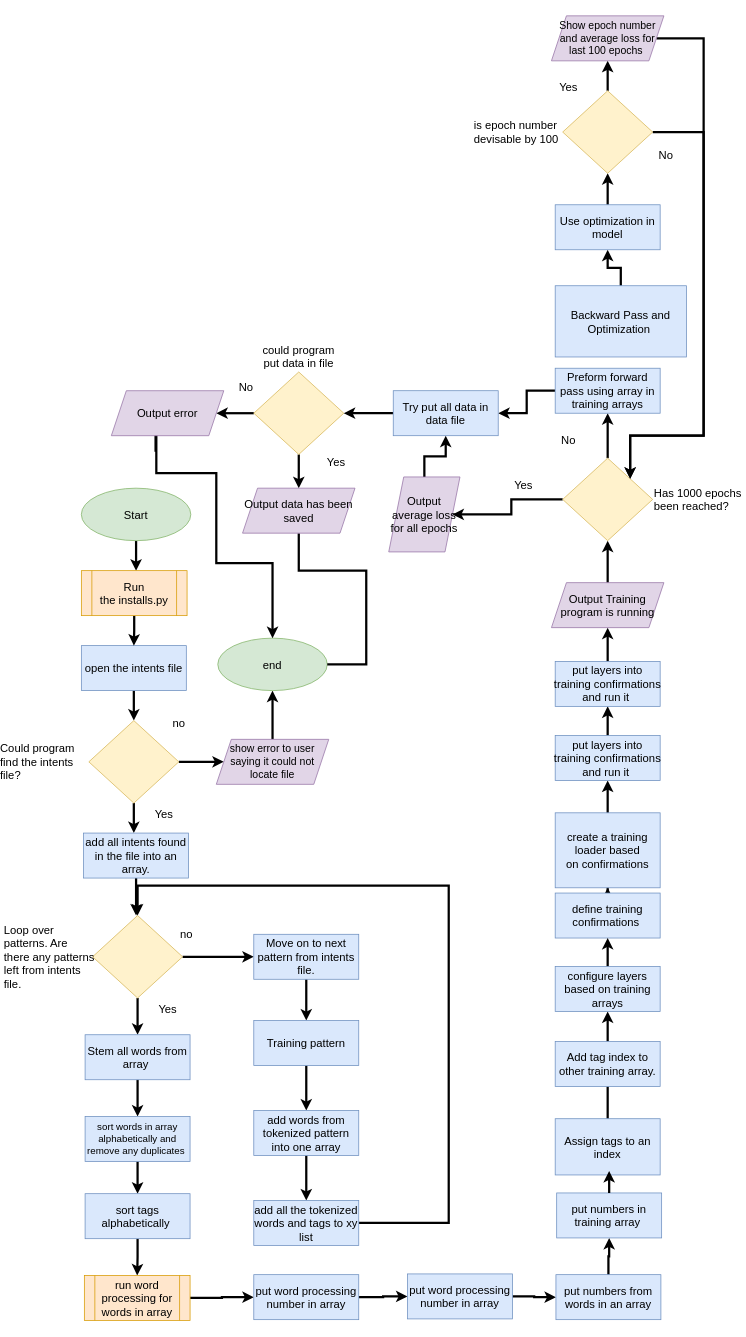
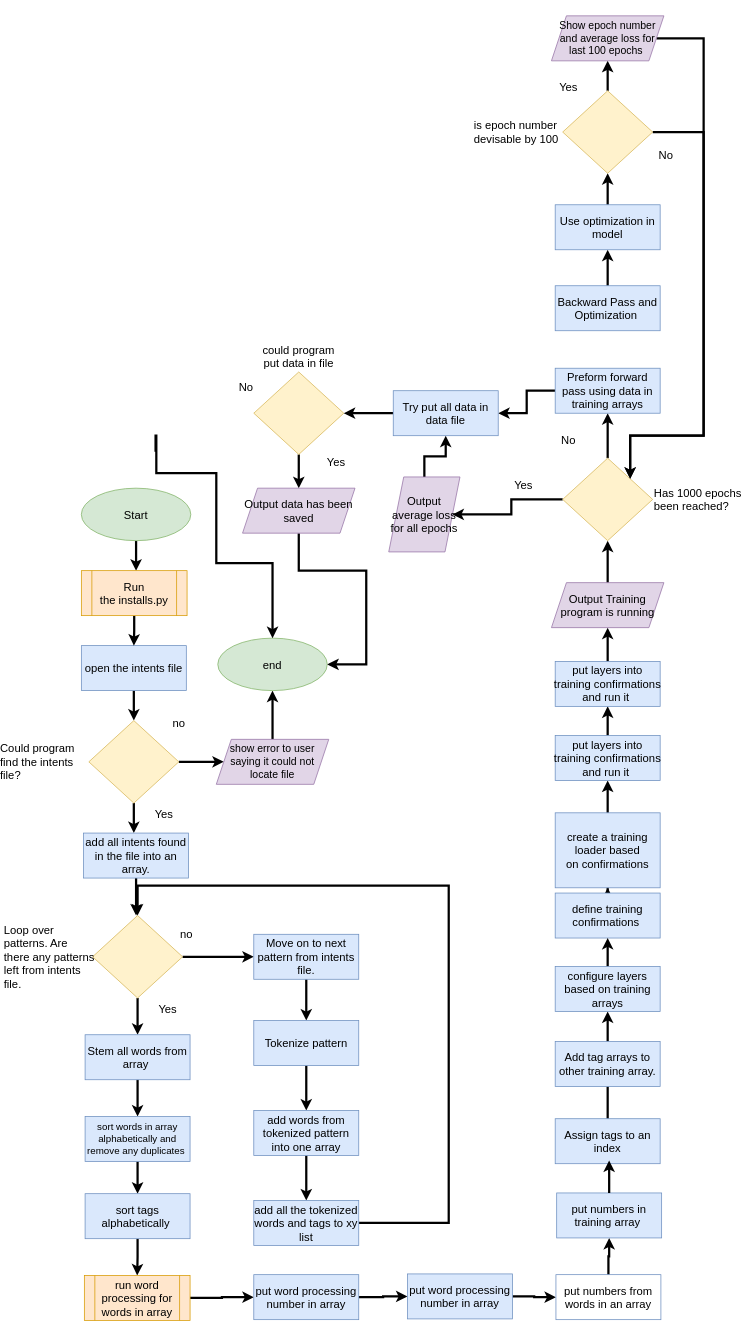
- <mxCell id="69" value="&lt;span style=&quot;font-size: 15px;&quot;&gt;Backward Pass and Optimization&amp;nbsp;&lt;/span&gt;" style="rounded=0;whiteSpace=wrap;html=1;fillColor=#dae8fc;strokeColor=#6c8ebf;" vertex="1" parent="1"><mxGeometry x="652" y="380" width="175" height="95" as="geometry" /></mxCell>
+ <mxCell id="69" value="&lt;span style=&quot;font-size: 15px;&quot;&gt;Backward Pass and Optimization&amp;nbsp;&lt;/span&gt;" style="rounded=0;whiteSpace=wrap;html=1;fillColor=#dae8fc;strokeColor=#6c8ebf;" vertex="1" parent="1"><mxGeometry x="652" y="380" width="140" height="60" as="geometry" /></mxCell>
- <mxCell id="67" value="&lt;span style=&quot;font-size: 15px;&quot;&gt;Preform forward pass using array in training arrays&lt;/span&gt;" style="rounded=0;whiteSpace=wrap;html=1;fillColor=#dae8fc;strokeColor=#6c8ebf;" vertex="1" parent="1"><mxGeometry x="652" y="490" width="140" height="60" as="geometry" /></mxCell>
+ <mxCell id="67" value="&lt;span style=&quot;font-size: 15px;&quot;&gt;Preform forward pass using data in training arrays&lt;/span&gt;" style="rounded=0;whiteSpace=wrap;html=1;fillColor=#dae8fc;strokeColor=#6c8ebf;" vertex="1" parent="1"><mxGeometry x="652" y="490" width="140" height="60" as="geometry" /></mxCell>
- <mxCell id="89" value="&lt;span style=&quot;font-size: 15px;&quot;&gt;Output error&lt;/span&gt;" style="shape=parallelogram;perimeter=parallelogramPerimeter;whiteSpace=wrap;html=1;fixedSize=1;rounded=0;strokeColor=#9673a6;align=center;verticalAlign=middle;fontFamily=Helvetica;fontSize=12;fillColor=#e1d5e7;" vertex="1" parent="1"><mxGeometry x="60" y="520" width="150" height="60" as="geometry" /></mxCell>
- <mxCell id="85" value="" style="edgeStyle=orthogonalEdgeStyle;rounded=0;orthogonalLoop=1;jettySize=auto;html=1;strokeColor=default;strokeWidth=3;align=center;verticalAlign=middle;fontFamily=Helvetica;fontSize=11;fontColor=default;labelBackgroundColor=default;endArrow=classic;" edge="1" parent="1" source="87" target="89"><mxGeometry relative="1" as="geometry" /></mxCell>
- <mxCell id="90" style="edgeStyle=orthogonalEdgeStyle;rounded=0;orthogonalLoop=1;jettySize=auto;html=1;entryX=1;entryY=0.5;entryDx=0;entryDy=0;strokeColor=default;strokeWidth=3;align=center;verticalAlign=middle;fontFamily=Helvetica;fontSize=11;fontColor=default;labelBackgroundColor=default;endArrow=none;exitX=0.5;exitY=1;exitDx=0;exitDy=0;" edge="1" parent="1" source="91" target="14"><mxGeometry relative="1" as="geometry"><Array as="points"><mxPoint x="310" y="760" /><mxPoint x="400" y="760" /><mxPoint x="400" y="885" /></Array></mxGeometry></mxCell>
+ <mxCell id="90" style="edgeStyle=orthogonalEdgeStyle;rounded=0;orthogonalLoop=1;jettySize=auto;html=1;entryX=1;entryY=0.5;entryDx=0;entryDy=0;strokeColor=default;strokeWidth=3;align=center;verticalAlign=middle;fontFamily=Helvetica;fontSize=11;fontColor=default;labelBackgroundColor=default;endArrow=classic;exitX=0.5;exitY=1;exitDx=0;exitDy=0;" edge="1" parent="1" source="91" target="14"><mxGeometry relative="1" as="geometry"><Array as="points"><mxPoint x="310" y="760" /><mxPoint x="400" y="760" /><mxPoint x="400" y="885" /></Array></mxGeometry></mxCell>
- <mxCell id="24" value="&lt;span style=&quot;font-size: 15px;&quot;&gt;Training pattern&lt;/span&gt;" style="rounded=0;whiteSpace=wrap;html=1;fillColor=#dae8fc;strokeColor=#6c8ebf;" parent="1" vertex="1"><mxGeometry x="250" y="1360" width="140" height="60" as="geometry" /></mxCell>
+ <mxCell id="24" value="&lt;span style=&quot;font-size: 15px;&quot;&gt;Tokenize pattern&lt;/span&gt;" style="rounded=0;whiteSpace=wrap;html=1;fillColor=#dae8fc;strokeColor=#6c8ebf;" parent="1" vertex="1"><mxGeometry x="250" y="1360" width="140" height="60" as="geometry" /></mxCell>
- <mxCell id="50" value="&lt;span style=&quot;font-size: 15px;&quot;&gt;Add tag index to other training array.&lt;/span&gt;" style="rounded=0;whiteSpace=wrap;html=1;fillColor=#dae8fc;strokeColor=#6c8ebf;" parent="1" vertex="1"><mxGeometry x="652" y="1388" width="140" height="60" as="geometry" /></mxCell>
+ <mxCell id="50" value="&lt;span style=&quot;font-size: 15px;&quot;&gt;Add tag arrays to other training array.&lt;/span&gt;" style="rounded=0;whiteSpace=wrap;html=1;fillColor=#dae8fc;strokeColor=#6c8ebf;" parent="1" vertex="1"><mxGeometry x="652" y="1388" width="140" height="60" as="geometry" /></mxCell>
- <mxCell id="47" value="&lt;span style=&quot;font-size: 15px;&quot;&gt;Assign tags to an index&lt;/span&gt;" style="rounded=0;whiteSpace=wrap;html=1;fillColor=#dae8fc;strokeColor=#6c8ebf;" parent="1" vertex="1"><mxGeometry x="652" y="1491" width="140" height="75" as="geometry" /></mxCell>
+ <mxCell id="47" value="&lt;span style=&quot;font-size: 15px;&quot;&gt;Assign tags to an index&lt;/span&gt;" style="rounded=0;whiteSpace=wrap;html=1;fillColor=#dae8fc;strokeColor=#6c8ebf;" parent="1" vertex="1"><mxGeometry x="652" y="1491" width="140" height="60" as="geometry" /></mxCell>
- <mxCell id="44" value="&lt;span style=&quot;font-size: 15px;&quot;&gt;put numbers from words in an array&lt;/span&gt;" style="rounded=0;whiteSpace=wrap;html=1;fillColor=#dae8fc;strokeColor=#6c8ebf;" parent="1" vertex="1"><mxGeometry x="653" y="1699" width="140" height="60" as="geometry" /></mxCell>
+ <mxCell id="44" value="&lt;span style=&quot;font-size: 15px;&quot;&gt;put numbers from words in an array&lt;/span&gt;" style="rounded=0;whiteSpace=wrap;html=1;fillColor=#ffffff;strokeColor=#6c8ebf;" parent="1" vertex="1"><mxGeometry x="653" y="1699" width="140" height="60" as="geometry" /></mxCell>
